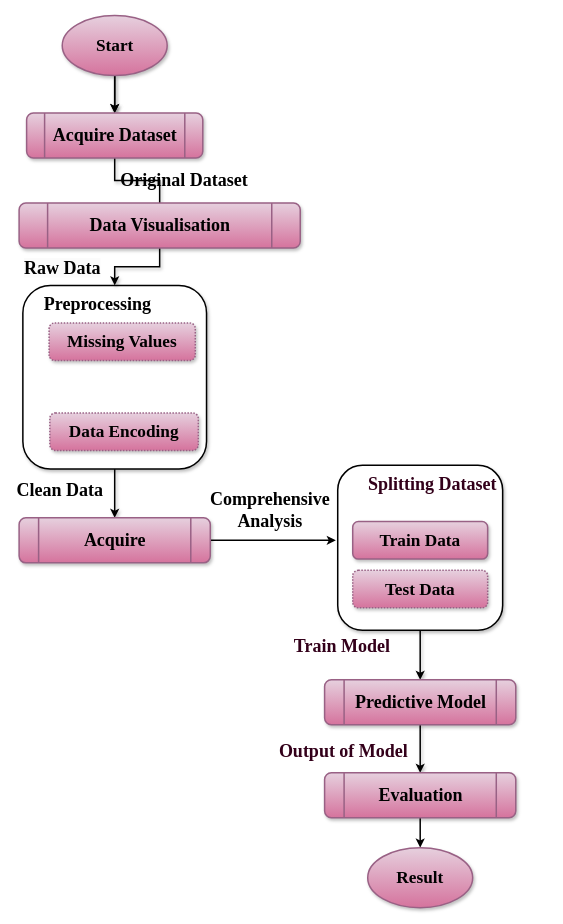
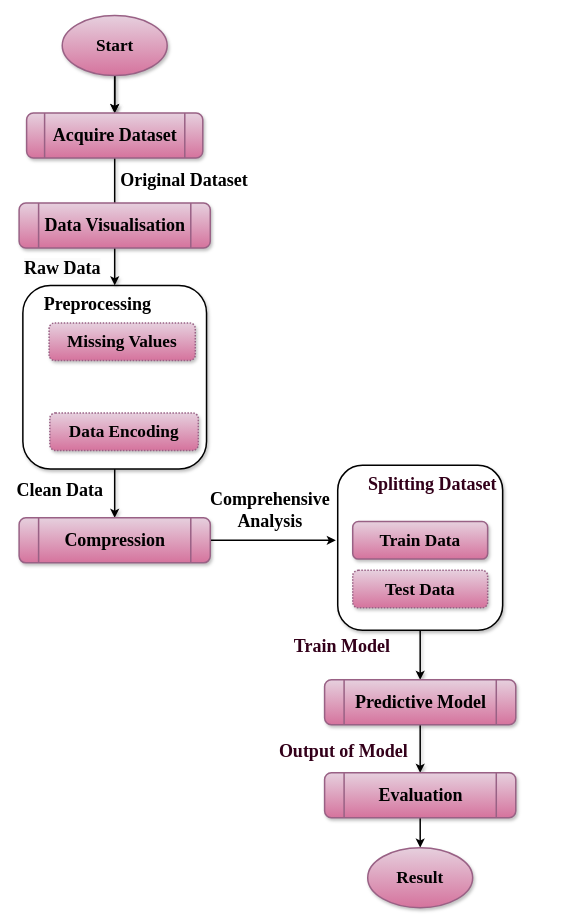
- <mxCell id="13" value="&lt;font style=&quot;font-size: 24px;&quot; face=&quot;Times New Roman&quot;&gt;&lt;b&gt;Data Visualisation&lt;/b&gt;&lt;/font&gt;" style="shape=process;whiteSpace=wrap;html=1;backgroundOutline=1;strokeWidth=2;rounded=1;fillColor=#e6d0de;gradientColor=#d5739d;strokeColor=#996185;shadow=1;" vertex="1" parent="1"><mxGeometry x="25" y="270" width="375" height="60" as="geometry" /></mxCell>
+ <mxCell id="13" value="&lt;font style=&quot;font-size: 24px;&quot; face=&quot;Times New Roman&quot;&gt;&lt;b&gt;Data Visualisation&lt;/b&gt;&lt;/font&gt;" style="shape=process;whiteSpace=wrap;html=1;backgroundOutline=1;strokeWidth=2;rounded=1;fillColor=#e6d0de;gradientColor=#d5739d;strokeColor=#996185;shadow=1;" vertex="1" parent="1"><mxGeometry x="25" y="270" width="255" height="60" as="geometry" /></mxCell>
- <mxCell id="16" value="&lt;font size=&quot;1&quot; face=&quot;Times New Roman&quot;&gt;&lt;b style=&quot;font-size: 24px;&quot;&gt;Acquire&lt;/b&gt;&lt;/font&gt;" style="shape=process;whiteSpace=wrap;html=1;backgroundOutline=1;strokeWidth=2;rounded=1;fillColor=#e6d0de;gradientColor=#d5739d;strokeColor=#996185;shadow=1;" vertex="1" parent="1"><mxGeometry x="25" y="690" width="255" height="60" as="geometry" /></mxCell>
+ <mxCell id="16" value="&lt;font size=&quot;1&quot; face=&quot;Times New Roman&quot;&gt;&lt;b style=&quot;font-size: 24px;&quot;&gt;Compression&lt;/b&gt;&lt;/font&gt;" style="shape=process;whiteSpace=wrap;html=1;backgroundOutline=1;strokeWidth=2;rounded=1;fillColor=#e6d0de;gradientColor=#d5739d;strokeColor=#996185;shadow=1;" vertex="1" parent="1"><mxGeometry x="25" y="690" width="255" height="60" as="geometry" /></mxCell>
